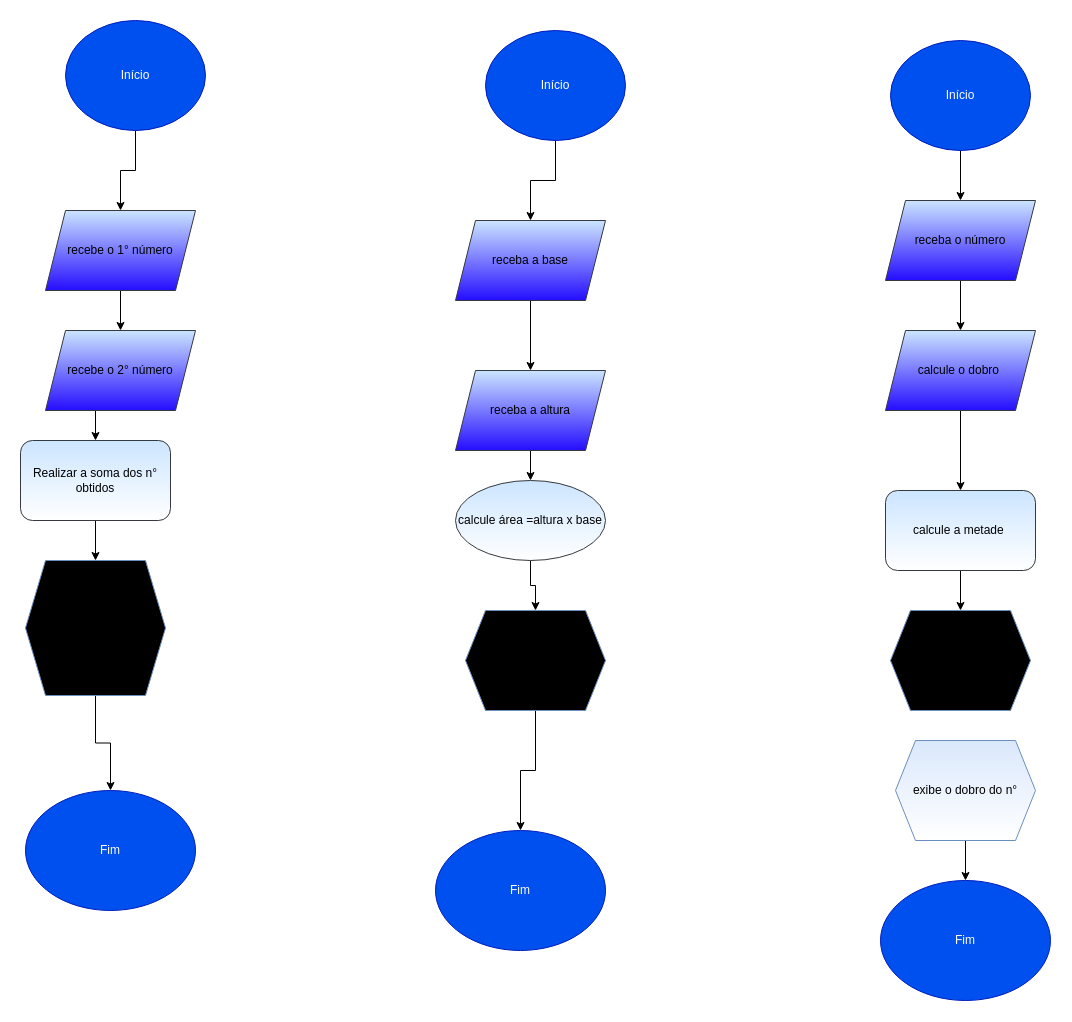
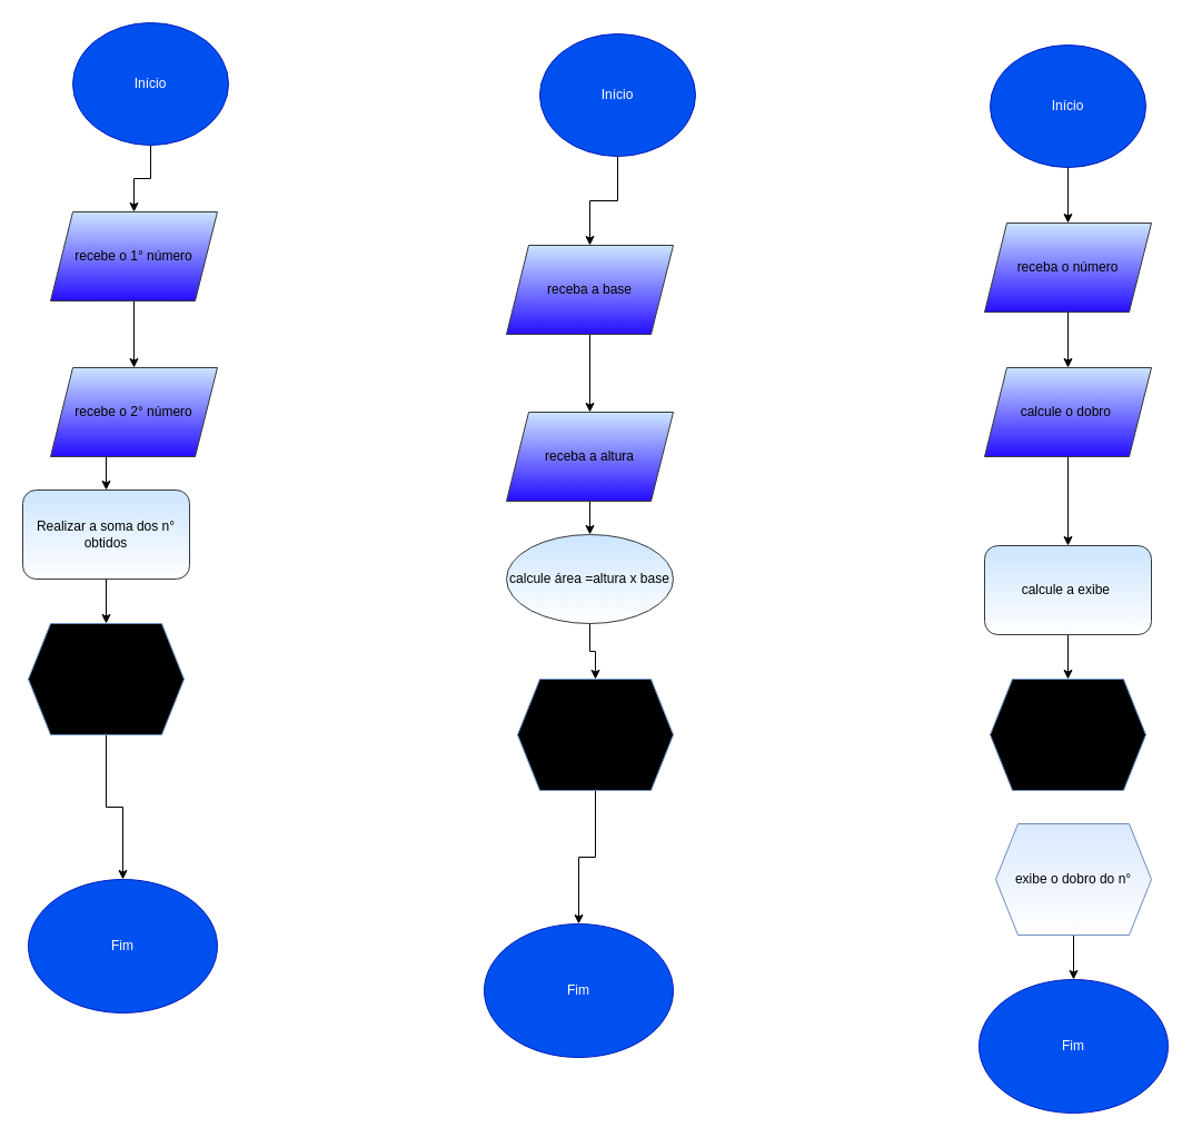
- <mxCell id="5" value="recebe o 1° número" style="shape=parallelogram;perimeter=parallelogramPerimeter;whiteSpace=wrap;html=1;fixedSize=1;fillColor=#cce5ff;strokeColor=#36393d;gradientColor=#250DFF;" parent="1" vertex="1"><mxGeometry x="45" y="210" width="150" height="80" as="geometry" /></mxCell>
+ <mxCell id="5" value="recebe o 1° número" style="shape=parallelogram;perimeter=parallelogramPerimeter;whiteSpace=wrap;html=1;fixedSize=1;fillColor=#cce5ff;strokeColor=#36393d;gradientColor=#250DFF;" parent="1" vertex="1"><mxGeometry x="45" y="190" width="150" height="80" as="geometry" /></mxCell>
- <mxCell id="31" value="calcule a metade&amp;nbsp;" style="rounded=1;whiteSpace=wrap;html=1;fillColor=#cce5ff;strokeColor=#36393d;gradientColor=#FFFFFF;" parent="1" vertex="1"><mxGeometry x="885" y="490" width="150" height="80" as="geometry" /></mxCell>
+ <mxCell id="31" value="calcule a exibe&amp;nbsp;" style="rounded=1;whiteSpace=wrap;html=1;fillColor=#cce5ff;strokeColor=#36393d;gradientColor=#FFFFFF;" parent="1" vertex="1"><mxGeometry x="885" y="490" width="150" height="80" as="geometry" /></mxCell>
- <mxCell id="11" value="Exibe resultado da soma" style="shape=hexagon;perimeter=hexagonPerimeter2;whiteSpace=wrap;html=1;fixedSize=1;fillColor=#dae8fc;strokeColor=#6c8ebf;gradientColor=light-dark(#fbfbfb, #ededed);" parent="1" vertex="1"><mxGeometry x="25" y="560" width="140" height="135" as="geometry" /></mxCell>
+ <mxCell id="11" value="Exibe resultado da soma" style="shape=hexagon;perimeter=hexagonPerimeter2;whiteSpace=wrap;html=1;fixedSize=1;fillColor=#dae8fc;strokeColor=#6c8ebf;gradientColor=light-dark(#fbfbfb, #ededed);" parent="1" vertex="1"><mxGeometry x="25" y="560" width="140" height="100" as="geometry" /></mxCell>
